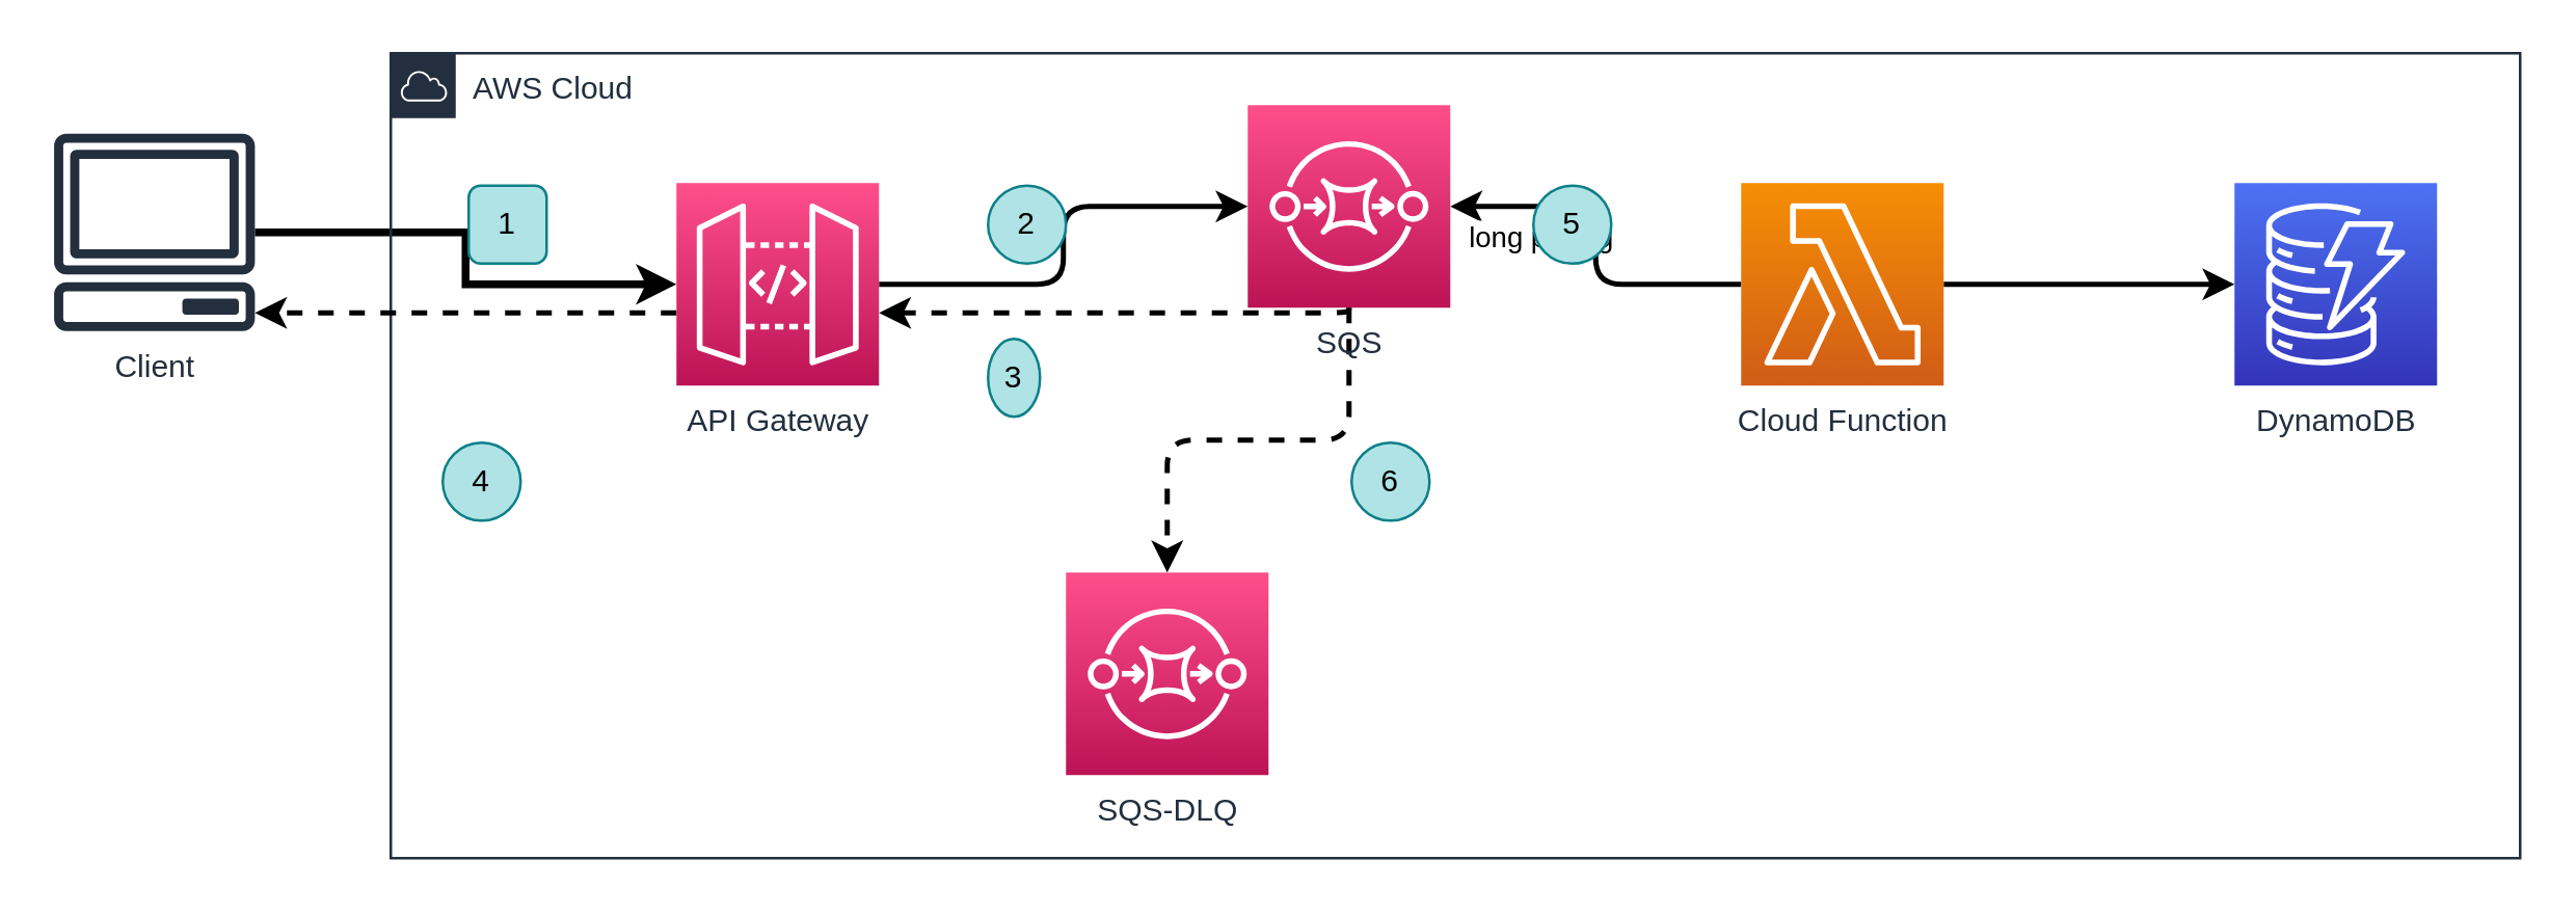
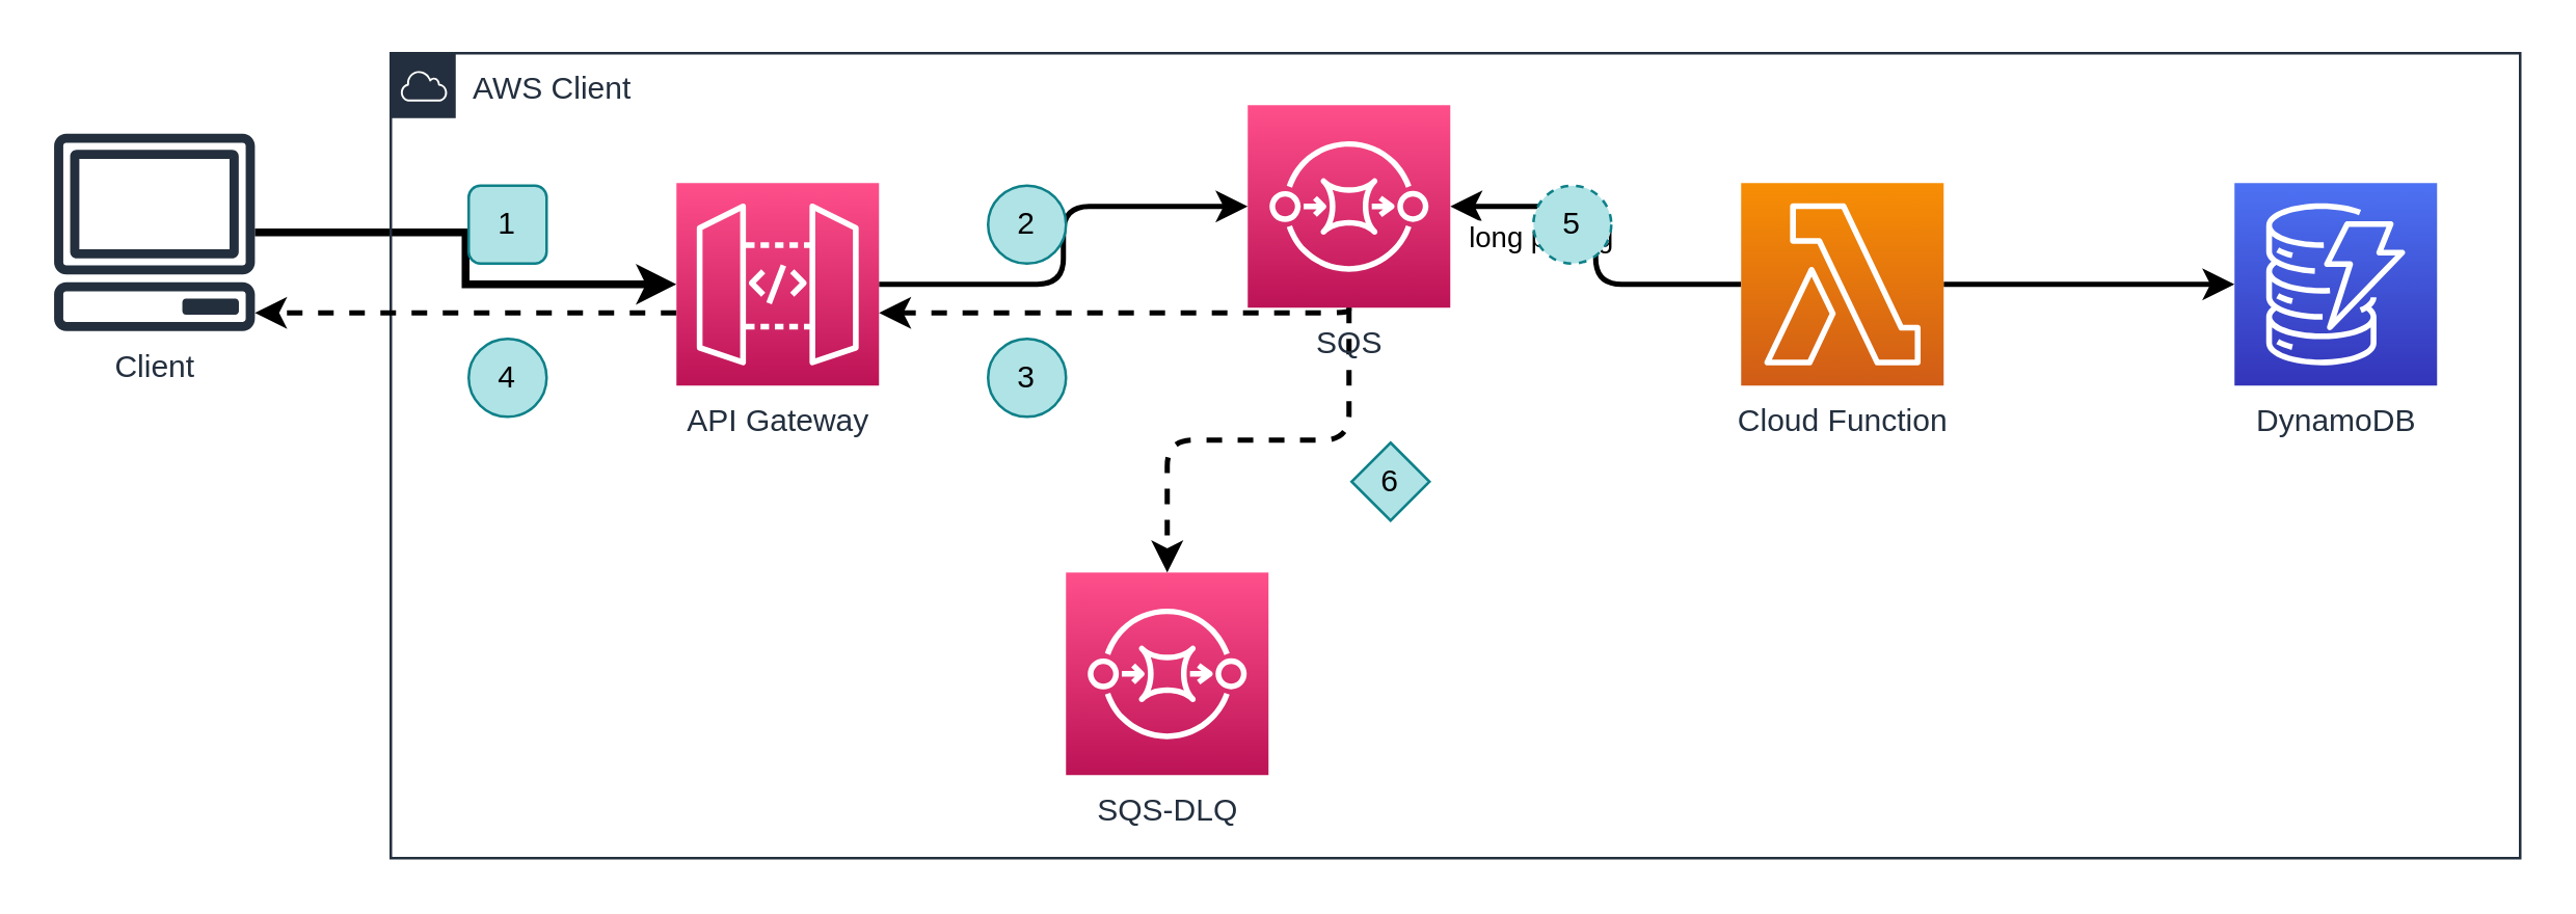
- <mxCell id="4" value="AWS Cloud" style="points=[[0,0],[0.25,0],[0.5,0],[0.75,0],[1,0],[1,0.25],[1,0.5],[1,0.75],[1,1],[0.75,1],[0.5,1],[0.25,1],[0,1],[0,0.75],[0,0.5],[0,0.25]];outlineConnect=0;gradientColor=none;html=1;whiteSpace=wrap;fontSize=12;fontStyle=0;shape=mxgraph.aws4.group;grIcon=mxgraph.aws4.group_aws_cloud;strokeColor=#232F3E;fillColor=none;verticalAlign=top;align=left;spacingLeft=30;fontColor=#232F3E;dashed=0;" parent="1" vertex="1"><mxGeometry x="150" y="20" width="820" height="310" as="geometry" /></mxCell>
+ <mxCell id="4" value="AWS Client" style="points=[[0,0],[0.25,0],[0.5,0],[0.75,0],[1,0],[1,0.25],[1,0.5],[1,0.75],[1,1],[0.75,1],[0.5,1],[0.25,1],[0,1],[0,0.75],[0,0.5],[0,0.25]];outlineConnect=0;gradientColor=none;html=1;whiteSpace=wrap;fontSize=12;fontStyle=0;shape=mxgraph.aws4.group;grIcon=mxgraph.aws4.group_aws_cloud;strokeColor=#232F3E;fillColor=none;verticalAlign=top;align=left;spacingLeft=30;fontColor=#232F3E;dashed=0;" parent="1" vertex="1"><mxGeometry x="150" y="20" width="820" height="310" as="geometry" /></mxCell>
- <mxCell id="18" value="5" style="ellipse;whiteSpace=wrap;html=1;aspect=fixed;fillColor=#b0e3e6;strokeColor=#0e8088;" vertex="1" parent="1"><mxGeometry x="590" y="71" width="30" height="30" as="geometry" /></mxCell>
+ <mxCell id="18" value="5" style="ellipse;whiteSpace=wrap;html=1;aspect=fixed;fillColor=#b0e3e6;strokeColor=#0e8088;dashed=1;" vertex="1" parent="1"><mxGeometry x="590" y="71" width="30" height="30" as="geometry" /></mxCell>
- <mxCell id="16" value="3" style="ellipse;whiteSpace=wrap;html=1;aspect=fixed;fillColor=#b0e3e6;strokeColor=#0e8088;" vertex="1" parent="1"><mxGeometry x="380" y="130" width="20" height="30" as="geometry" /></mxCell>
+ <mxCell id="16" value="3" style="ellipse;whiteSpace=wrap;html=1;aspect=fixed;fillColor=#b0e3e6;strokeColor=#0e8088;" vertex="1" parent="1"><mxGeometry x="380" y="130" width="30" height="30" as="geometry" /></mxCell>
- <mxCell id="17" value="4" style="ellipse;whiteSpace=wrap;html=1;aspect=fixed;fillColor=#b0e3e6;strokeColor=#0e8088;" vertex="1" parent="1"><mxGeometry x="170" y="170" width="30" height="30" as="geometry" /></mxCell>
+ <mxCell id="17" value="4" style="ellipse;whiteSpace=wrap;html=1;aspect=fixed;fillColor=#b0e3e6;strokeColor=#0e8088;" vertex="1" parent="1"><mxGeometry x="180" y="130" width="30" height="30" as="geometry" /></mxCell>
- <mxCell id="21" value="6" style="ellipse;whiteSpace=wrap;html=1;aspect=fixed;fillColor=#b0e3e6;strokeColor=#0e8088;" vertex="1" parent="1"><mxGeometry x="520" y="170" width="30" height="30" as="geometry" /></mxCell>
+ <mxCell id="21" value="6" style="rhombus;whiteSpace=wrap;html=1;aspect=fixed;fillColor=#b0e3e6;strokeColor=#0e8088;" vertex="1" parent="1"><mxGeometry x="520" y="170" width="30" height="30" as="geometry" /></mxCell>
